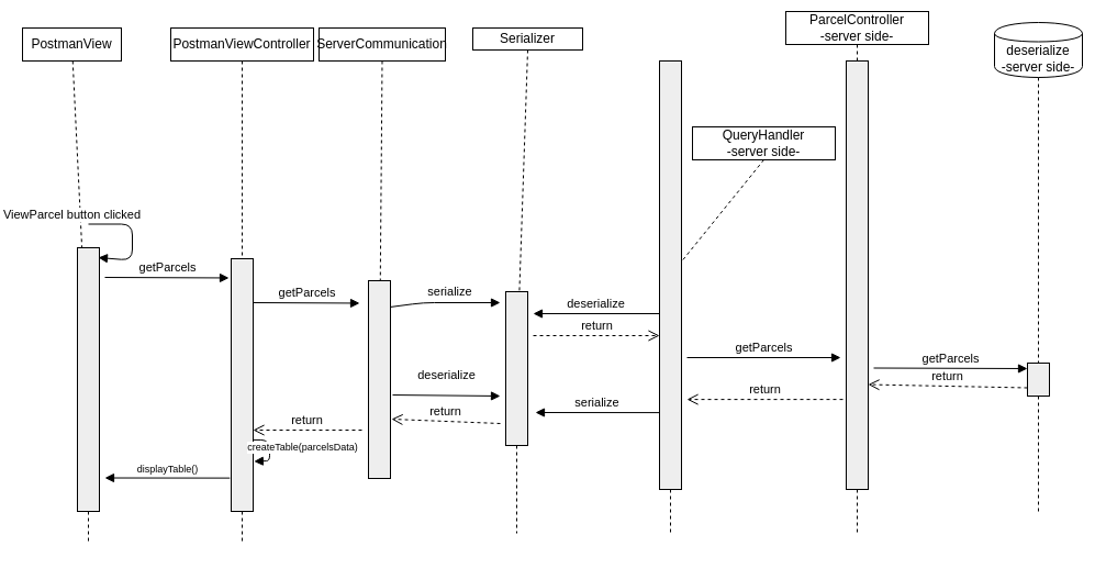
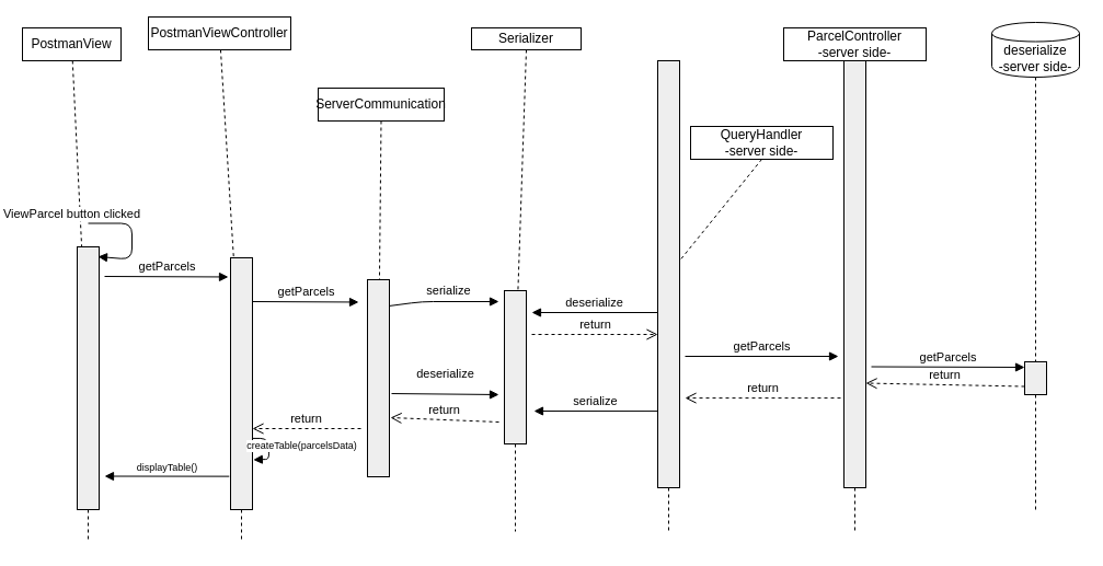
- <mxCell id="2" value="ParcelController&lt;br&gt;-server side-" style="shape=rect;html=1;whiteSpace=wrap;align=center;" vertex="1" parent="1"><mxGeometry x="715" y="10" width="130" height="30" as="geometry" /></mxCell>
+ <mxCell id="2" value="ParcelController&lt;br&gt;-server side-" style="shape=rect;html=1;whiteSpace=wrap;align=center;" vertex="1" parent="1"><mxGeometry x="715" y="25" width="130" height="30" as="geometry" /></mxCell>
- <mxCell id="10" value="PostmanViewController" style="shape=rect;html=1;whiteSpace=wrap;align=center;" vertex="1" parent="1"><mxGeometry x="155" y="25" width="130" height="30" as="geometry" /></mxCell>
+ <mxCell id="10" value="PostmanViewController" style="shape=rect;html=1;whiteSpace=wrap;align=center;" vertex="1" parent="1"><mxGeometry x="135" y="15" width="130" height="30" as="geometry" /></mxCell>
- <mxCell id="40" value="ServerCommunication" style="shape=rect;html=1;whiteSpace=wrap;align=center;" vertex="1" parent="1"><mxGeometry x="290" y="25" width="115" height="30" as="geometry" /></mxCell>
+ <mxCell id="40" value="ServerCommunication" style="shape=rect;html=1;whiteSpace=wrap;align=center;" vertex="1" parent="1"><mxGeometry x="290" y="80" width="115" height="30" as="geometry" /></mxCell>
